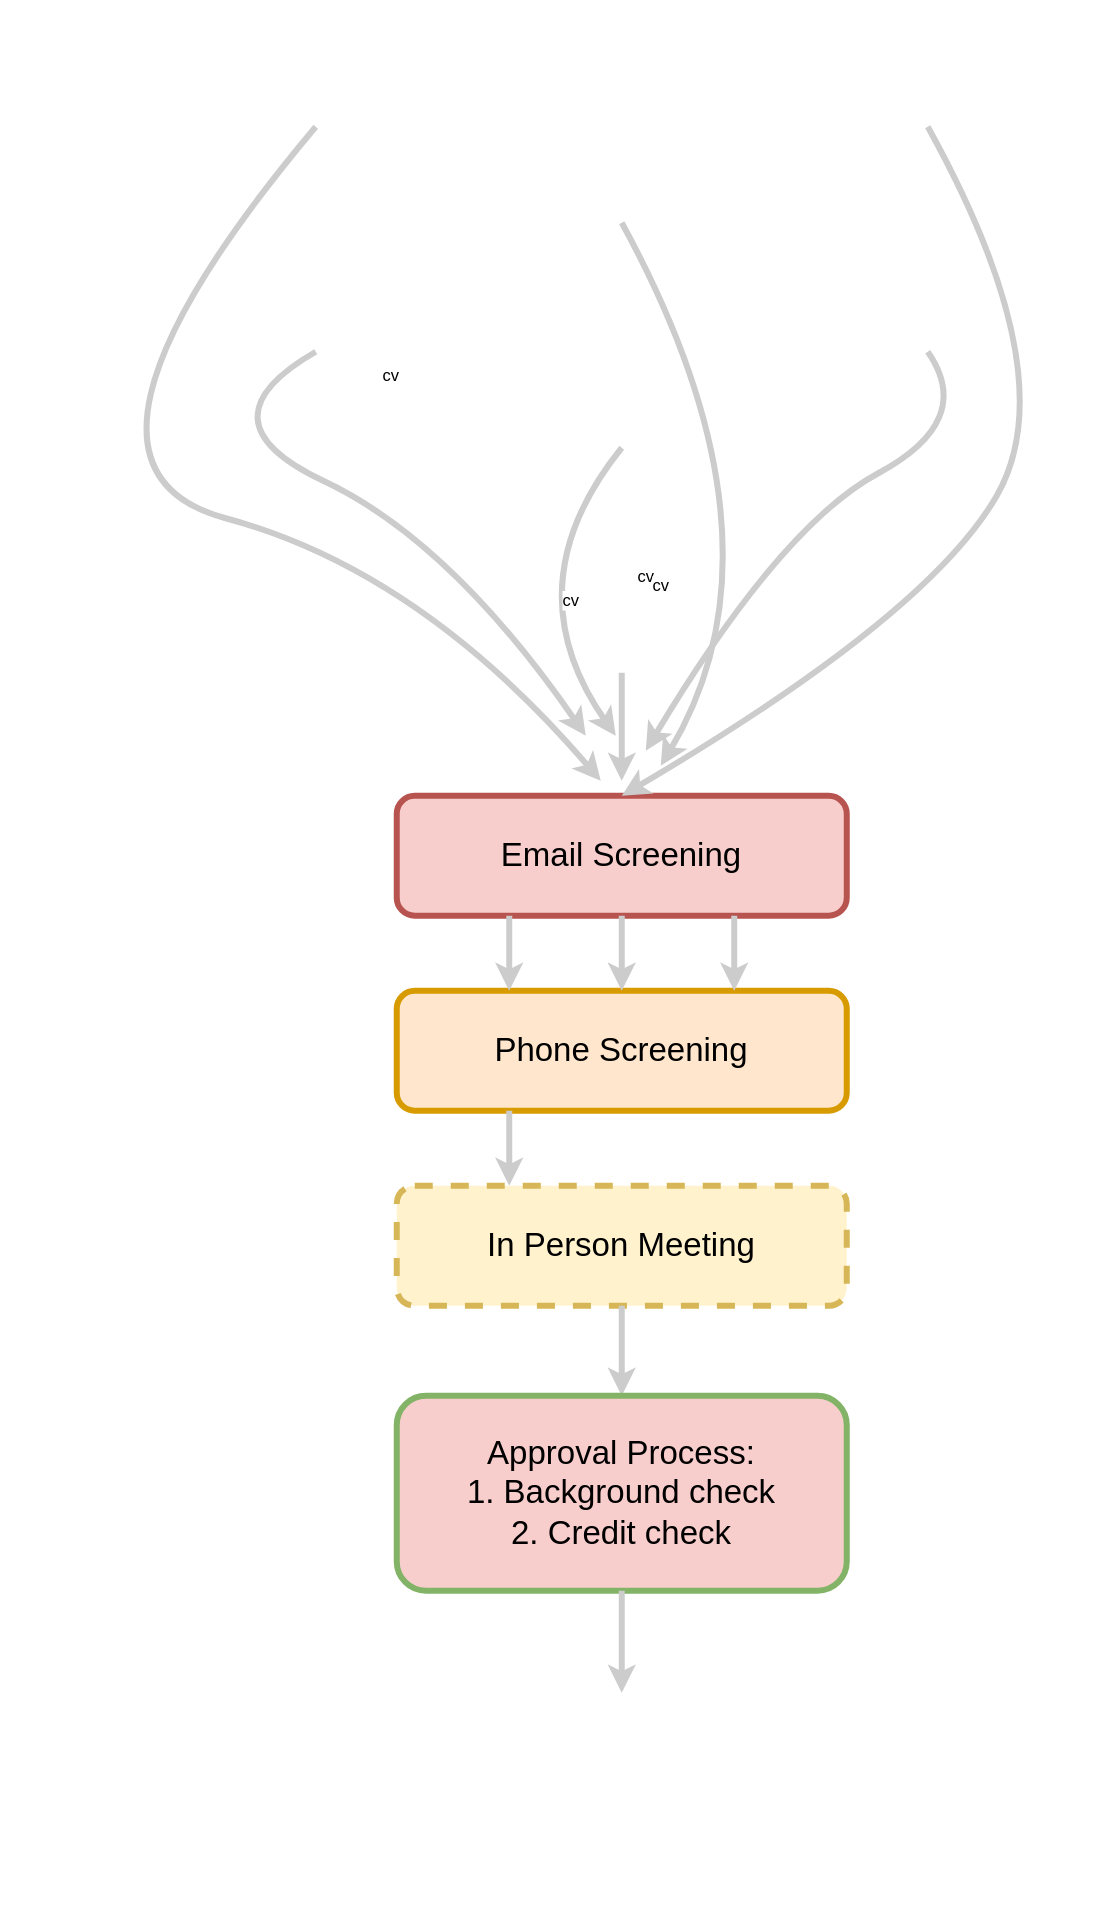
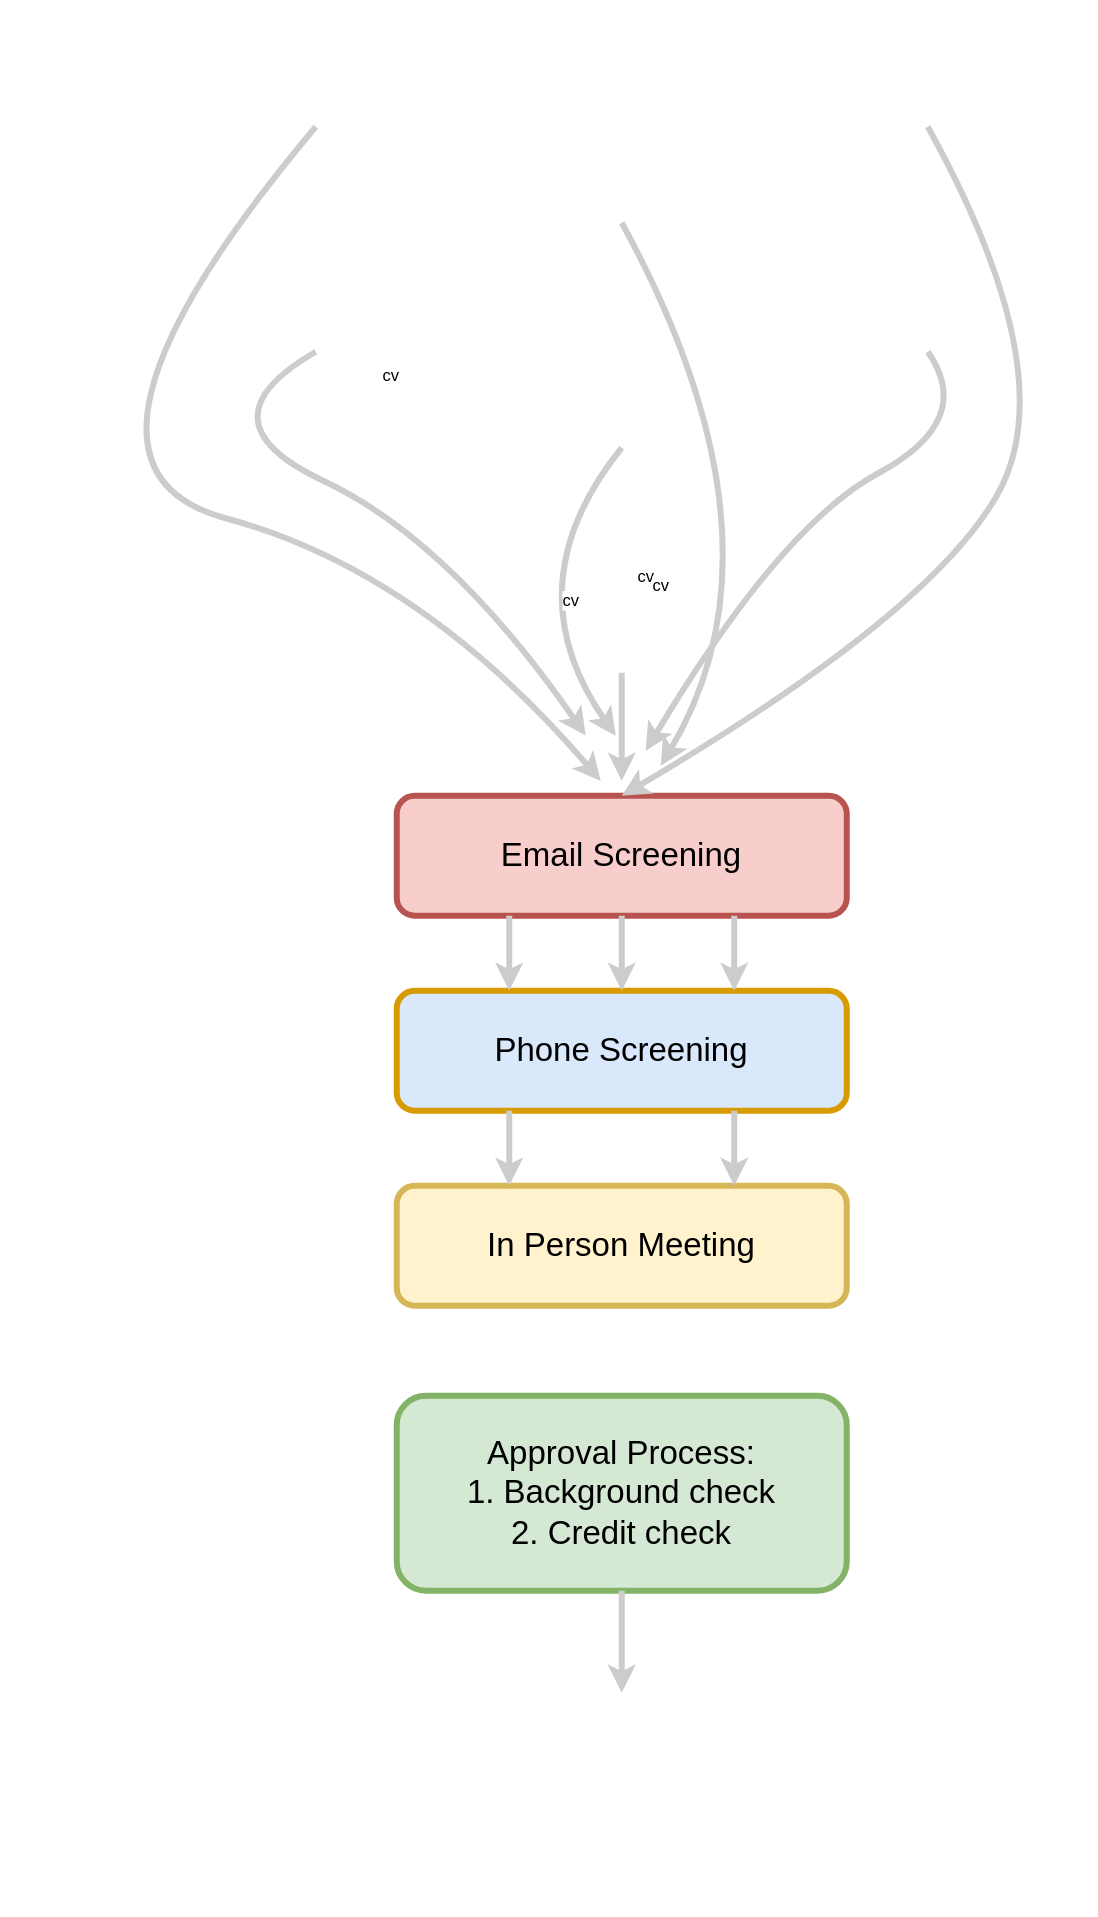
- <mxCell id="13" value="&lt;font style=&quot;font-size: 22px&quot;&gt;Phone Screening&lt;br&gt;&lt;/font&gt;" style="rounded=1;whiteSpace=wrap;html=1;fillColor=#ffe6cc;strokeColor=#d79b00;strokeWidth=4;" vertex="1" parent="1"><mxGeometry x="264" y="660" width="300" height="80" as="geometry" /></mxCell>
+ <mxCell id="13" value="&lt;font style=&quot;font-size: 22px&quot;&gt;Phone Screening&lt;br&gt;&lt;/font&gt;" style="rounded=1;whiteSpace=wrap;html=1;fillColor=#dae8fc;strokeColor=#d79b00;strokeWidth=4;" vertex="1" parent="1"><mxGeometry x="264" y="660" width="300" height="80" as="geometry" /></mxCell>
+ <mxCell id="22" value="" style="endArrow=classic;html=1;strokeWidth=4;entryX=0.75;entryY=0;entryDx=0;entryDy=0;exitX=0.75;exitY=1;exitDx=0;exitDy=0;strokeColor=#CCCCCC;" edge="1" parent="1" source="13" target="14"><mxGeometry width="50" height="50" relative="1" as="geometry"><mxPoint x="499" y="620" as="sourcePoint" /><mxPoint x="499" y="670" as="targetPoint" /></mxGeometry></mxCell>
- <mxCell id="14" value="&lt;font style=&quot;font-size: 22px&quot;&gt;In Person Meeting&lt;br&gt;&lt;/font&gt;" style="rounded=1;whiteSpace=wrap;html=1;fillColor=#fff2cc;strokeColor=#d6b656;strokeWidth=4;dashed=1;" vertex="1" parent="1"><mxGeometry x="264" y="790" width="300" height="80" as="geometry" /></mxCell>
+ <mxCell id="14" value="&lt;font style=&quot;font-size: 22px&quot;&gt;In Person Meeting&lt;br&gt;&lt;/font&gt;" style="rounded=1;whiteSpace=wrap;html=1;fillColor=#fff2cc;strokeColor=#d6b656;strokeWidth=4;" vertex="1" parent="1"><mxGeometry x="264" y="790" width="300" height="80" as="geometry" /></mxCell>
- <mxCell id="24" value="" style="endArrow=classic;html=1;strokeWidth=4;entryX=0.5;entryY=0;entryDx=0;entryDy=0;exitX=0.5;exitY=1;exitDx=0;exitDy=0;strokeColor=#CCCCCC;" edge="1" parent="1" source="14" target="25"><mxGeometry width="50" height="50" relative="1" as="geometry"><mxPoint x="499" y="750" as="sourcePoint" /><mxPoint x="412" y="920" as="targetPoint" /></mxGeometry></mxCell>
- <mxCell id="25" value="&lt;div style=&quot;font-size: 22px&quot;&gt;&lt;font style=&quot;font-size: 22px&quot;&gt;Approval Process:&lt;/font&gt;&lt;/div&gt;&lt;div style=&quot;font-size: 22px&quot;&gt;&lt;font style=&quot;font-size: 22px&quot;&gt;1. Background check&lt;/font&gt;&lt;/div&gt;&lt;div style=&quot;font-size: 22px&quot;&gt;&lt;font style=&quot;font-size: 22px&quot;&gt;2. Credit check&lt;br&gt;&lt;/font&gt;&lt;/div&gt;" style="rounded=1;whiteSpace=wrap;html=1;fillColor=#f8cecc;strokeColor=#82b366;strokeWidth=4;" vertex="1" parent="1"><mxGeometry x="264" y="930" width="300" height="130" as="geometry" /></mxCell>
+ <mxCell id="25" value="&lt;div style=&quot;font-size: 22px&quot;&gt;&lt;font style=&quot;font-size: 22px&quot;&gt;Approval Process:&lt;/font&gt;&lt;/div&gt;&lt;div style=&quot;font-size: 22px&quot;&gt;&lt;font style=&quot;font-size: 22px&quot;&gt;1. Background check&lt;/font&gt;&lt;/div&gt;&lt;div style=&quot;font-size: 22px&quot;&gt;&lt;font style=&quot;font-size: 22px&quot;&gt;2. Credit check&lt;br&gt;&lt;/font&gt;&lt;/div&gt;" style="rounded=1;whiteSpace=wrap;html=1;fillColor=#d5e8d4;strokeColor=#82b366;strokeWidth=4;" vertex="1" parent="1"><mxGeometry x="264" y="930" width="300" height="130" as="geometry" /></mxCell>
